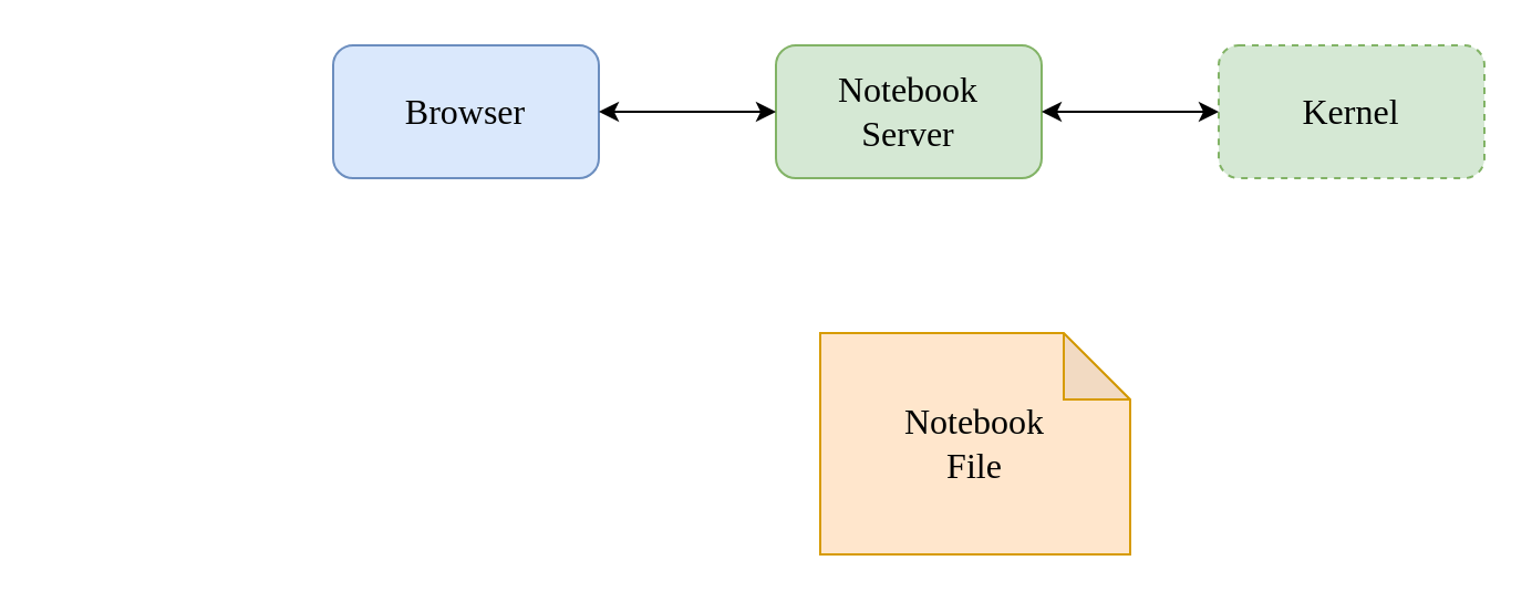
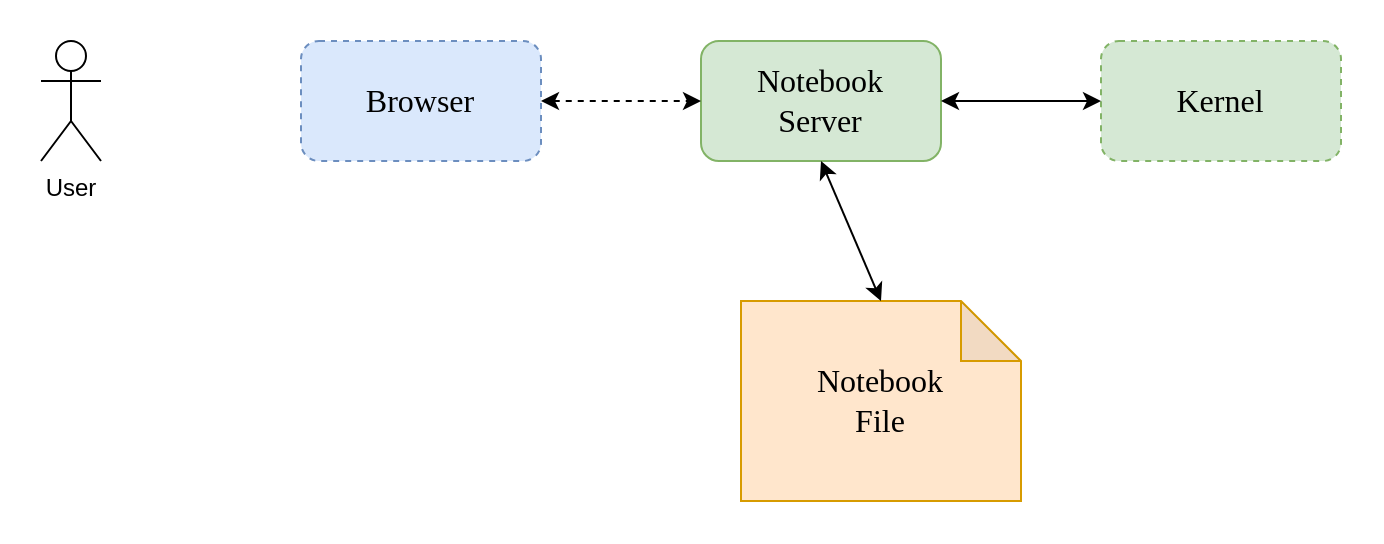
+ <mxCell id="5" value="User" style="shape=umlActor;verticalLabelPosition=bottom;labelBackgroundColor=#ffffff;verticalAlign=top;html=1;outlineConnect=0;" vertex="1" parent="1"><mxGeometry x="20" y="20" width="30" height="60" as="geometry" /></mxCell>
- <mxCell id="3" value="&lt;font style=&quot;font-size: 16px&quot;&gt;Browser&lt;/font&gt;" style="rounded=1;whiteSpace=wrap;html=1;fillColor=#dae8fc;strokeColor=#6c8ebf;fontFamily=NimbusSan;" vertex="1" parent="1"><mxGeometry x="150" y="20" width="120" height="60" as="geometry" /></mxCell>
+ <mxCell id="3" value="&lt;font style=&quot;font-size: 16px&quot;&gt;Browser&lt;/font&gt;" style="rounded=1;whiteSpace=wrap;html=1;fillColor=#dae8fc;strokeColor=#6c8ebf;fontFamily=NimbusSan;dashed=1;" vertex="1" parent="1"><mxGeometry x="150" y="20" width="120" height="60" as="geometry" /></mxCell>
- <mxCell id="7" value="" style="endArrow=classic;startArrow=classic;html=1;exitX=1;exitY=0.5;exitDx=0;exitDy=0;entryX=0;entryY=0.5;entryDx=0;entryDy=0;" edge="1" parent="1" source="3" target="2"><mxGeometry width="50" height="50" relative="1" as="geometry"><mxPoint x="300" y="90" as="sourcePoint" /><mxPoint x="350" y="40" as="targetPoint" /></mxGeometry></mxCell>
+ <mxCell id="7" value="" style="endArrow=classic;startArrow=classic;html=1;exitX=1;exitY=0.5;exitDx=0;exitDy=0;entryX=0;entryY=0.5;entryDx=0;entryDy=0;dashed=1;" edge="1" parent="1" source="3" target="2"><mxGeometry width="50" height="50" relative="1" as="geometry"><mxPoint x="300" y="90" as="sourcePoint" /><mxPoint x="350" y="40" as="targetPoint" /></mxGeometry></mxCell>
+ <mxCell id="9" value="" style="endArrow=classic;startArrow=classic;html=1;exitX=0.5;exitY=0;exitDx=0;exitDy=0;exitPerimeter=0;entryX=0.5;entryY=1;entryDx=0;entryDy=0;" edge="1" parent="1" source="6" target="2"><mxGeometry width="50" height="50" relative="1" as="geometry"><mxPoint x="300" y="90" as="sourcePoint" /><mxPoint x="350" y="40" as="targetPoint" /></mxGeometry></mxCell>
